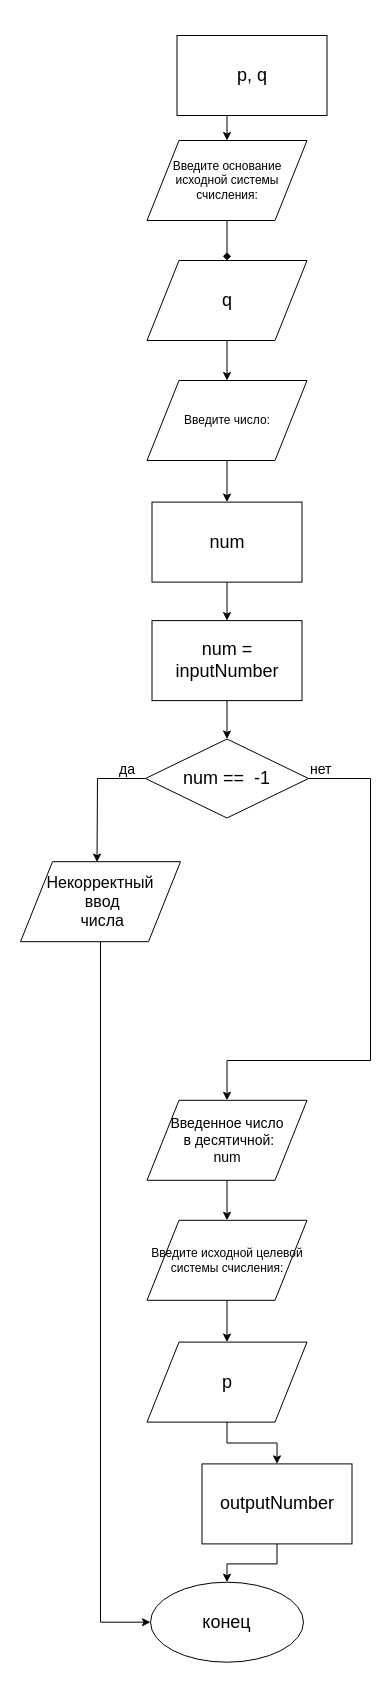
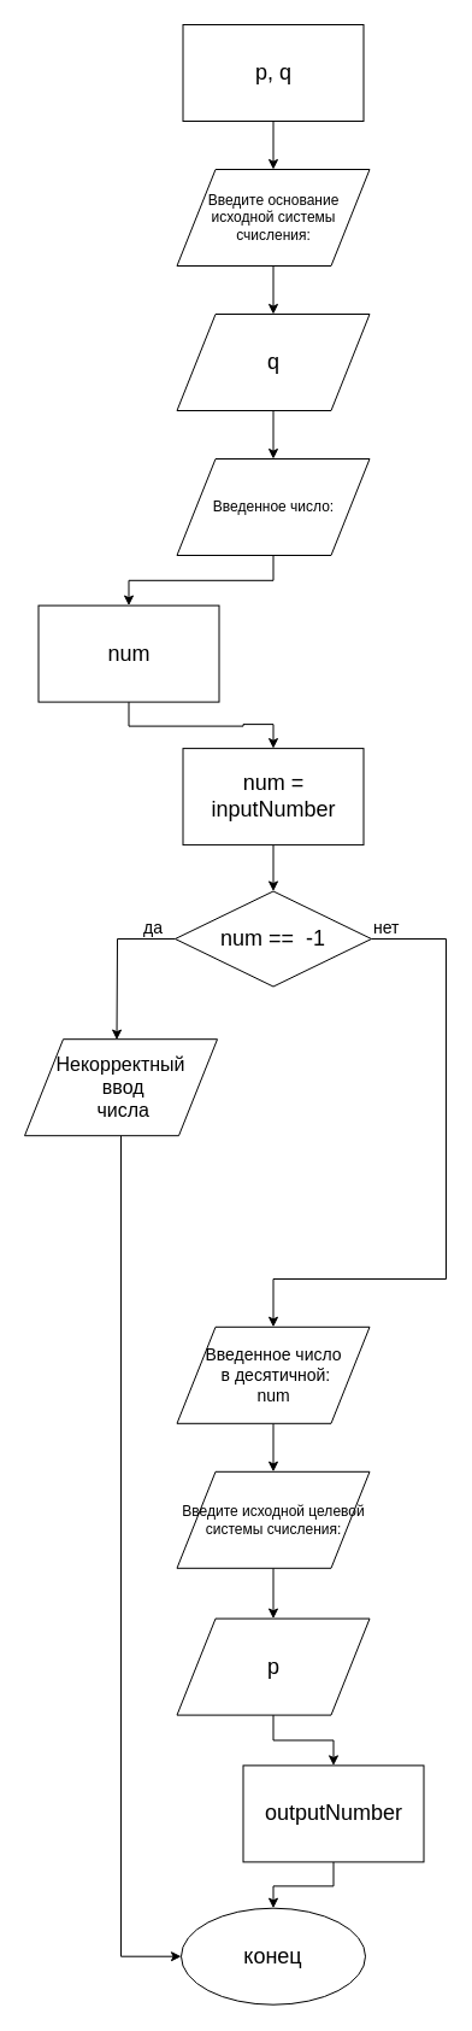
- <mxCell id="6" value="&lt;font style=&quot;font-size: 18px&quot;&gt;p, q&lt;/font&gt;" style="rounded=0;whiteSpace=wrap;html=1;" vertex="1" parent="1"><mxGeometry x="176.5" y="35" width="150" height="80" as="geometry" /></mxCell>
+ <mxCell id="6" value="&lt;font style=&quot;font-size: 18px&quot;&gt;p, q&lt;/font&gt;" style="rounded=0;whiteSpace=wrap;html=1;" vertex="1" parent="1"><mxGeometry x="151.5" y="20" width="150" height="80" as="geometry" /></mxCell>
- <mxCell id="7" style="edgeStyle=orthogonalEdgeStyle;rounded=0;orthogonalLoop=1;jettySize=auto;html=1;exitX=0.5;exitY=1;exitDx=0;exitDy=0;entryX=0.5;entryY=0;entryDx=0;entryDy=0;endArrow=diamond;" edge="1" parent="1" source="8" target="10"><mxGeometry relative="1" as="geometry" /></mxCell>
+ <mxCell id="7" style="edgeStyle=orthogonalEdgeStyle;rounded=0;orthogonalLoop=1;jettySize=auto;html=1;exitX=0.5;exitY=1;exitDx=0;exitDy=0;entryX=0.5;entryY=0;entryDx=0;entryDy=0;" edge="1" parent="1" source="8" target="10"><mxGeometry relative="1" as="geometry" /></mxCell>
- <mxCell id="12" value="Введите число:" style="shape=parallelogram;perimeter=parallelogramPerimeter;whiteSpace=wrap;html=1;" vertex="1" parent="1"><mxGeometry x="146.5" y="380" width="160" height="80" as="geometry" /></mxCell>
+ <mxCell id="12" value="Введенное число:" style="shape=parallelogram;perimeter=parallelogramPerimeter;whiteSpace=wrap;html=1;" vertex="1" parent="1"><mxGeometry x="146.5" y="380" width="160" height="80" as="geometry" /></mxCell>
- <mxCell id="16" value="&lt;span style=&quot;font-size: 18px&quot;&gt;num&lt;/span&gt;" style="rounded=0;whiteSpace=wrap;html=1;" vertex="1" parent="1"><mxGeometry x="151.5" y="501.6" width="150" height="80" as="geometry" /></mxCell>
+ <mxCell id="16" value="&lt;span style=&quot;font-size: 18px&quot;&gt;num&lt;/span&gt;" style="rounded=0;whiteSpace=wrap;html=1;" vertex="1" parent="1"><mxGeometry x="31.5" y="501.6" width="150" height="80" as="geometry" /></mxCell>
